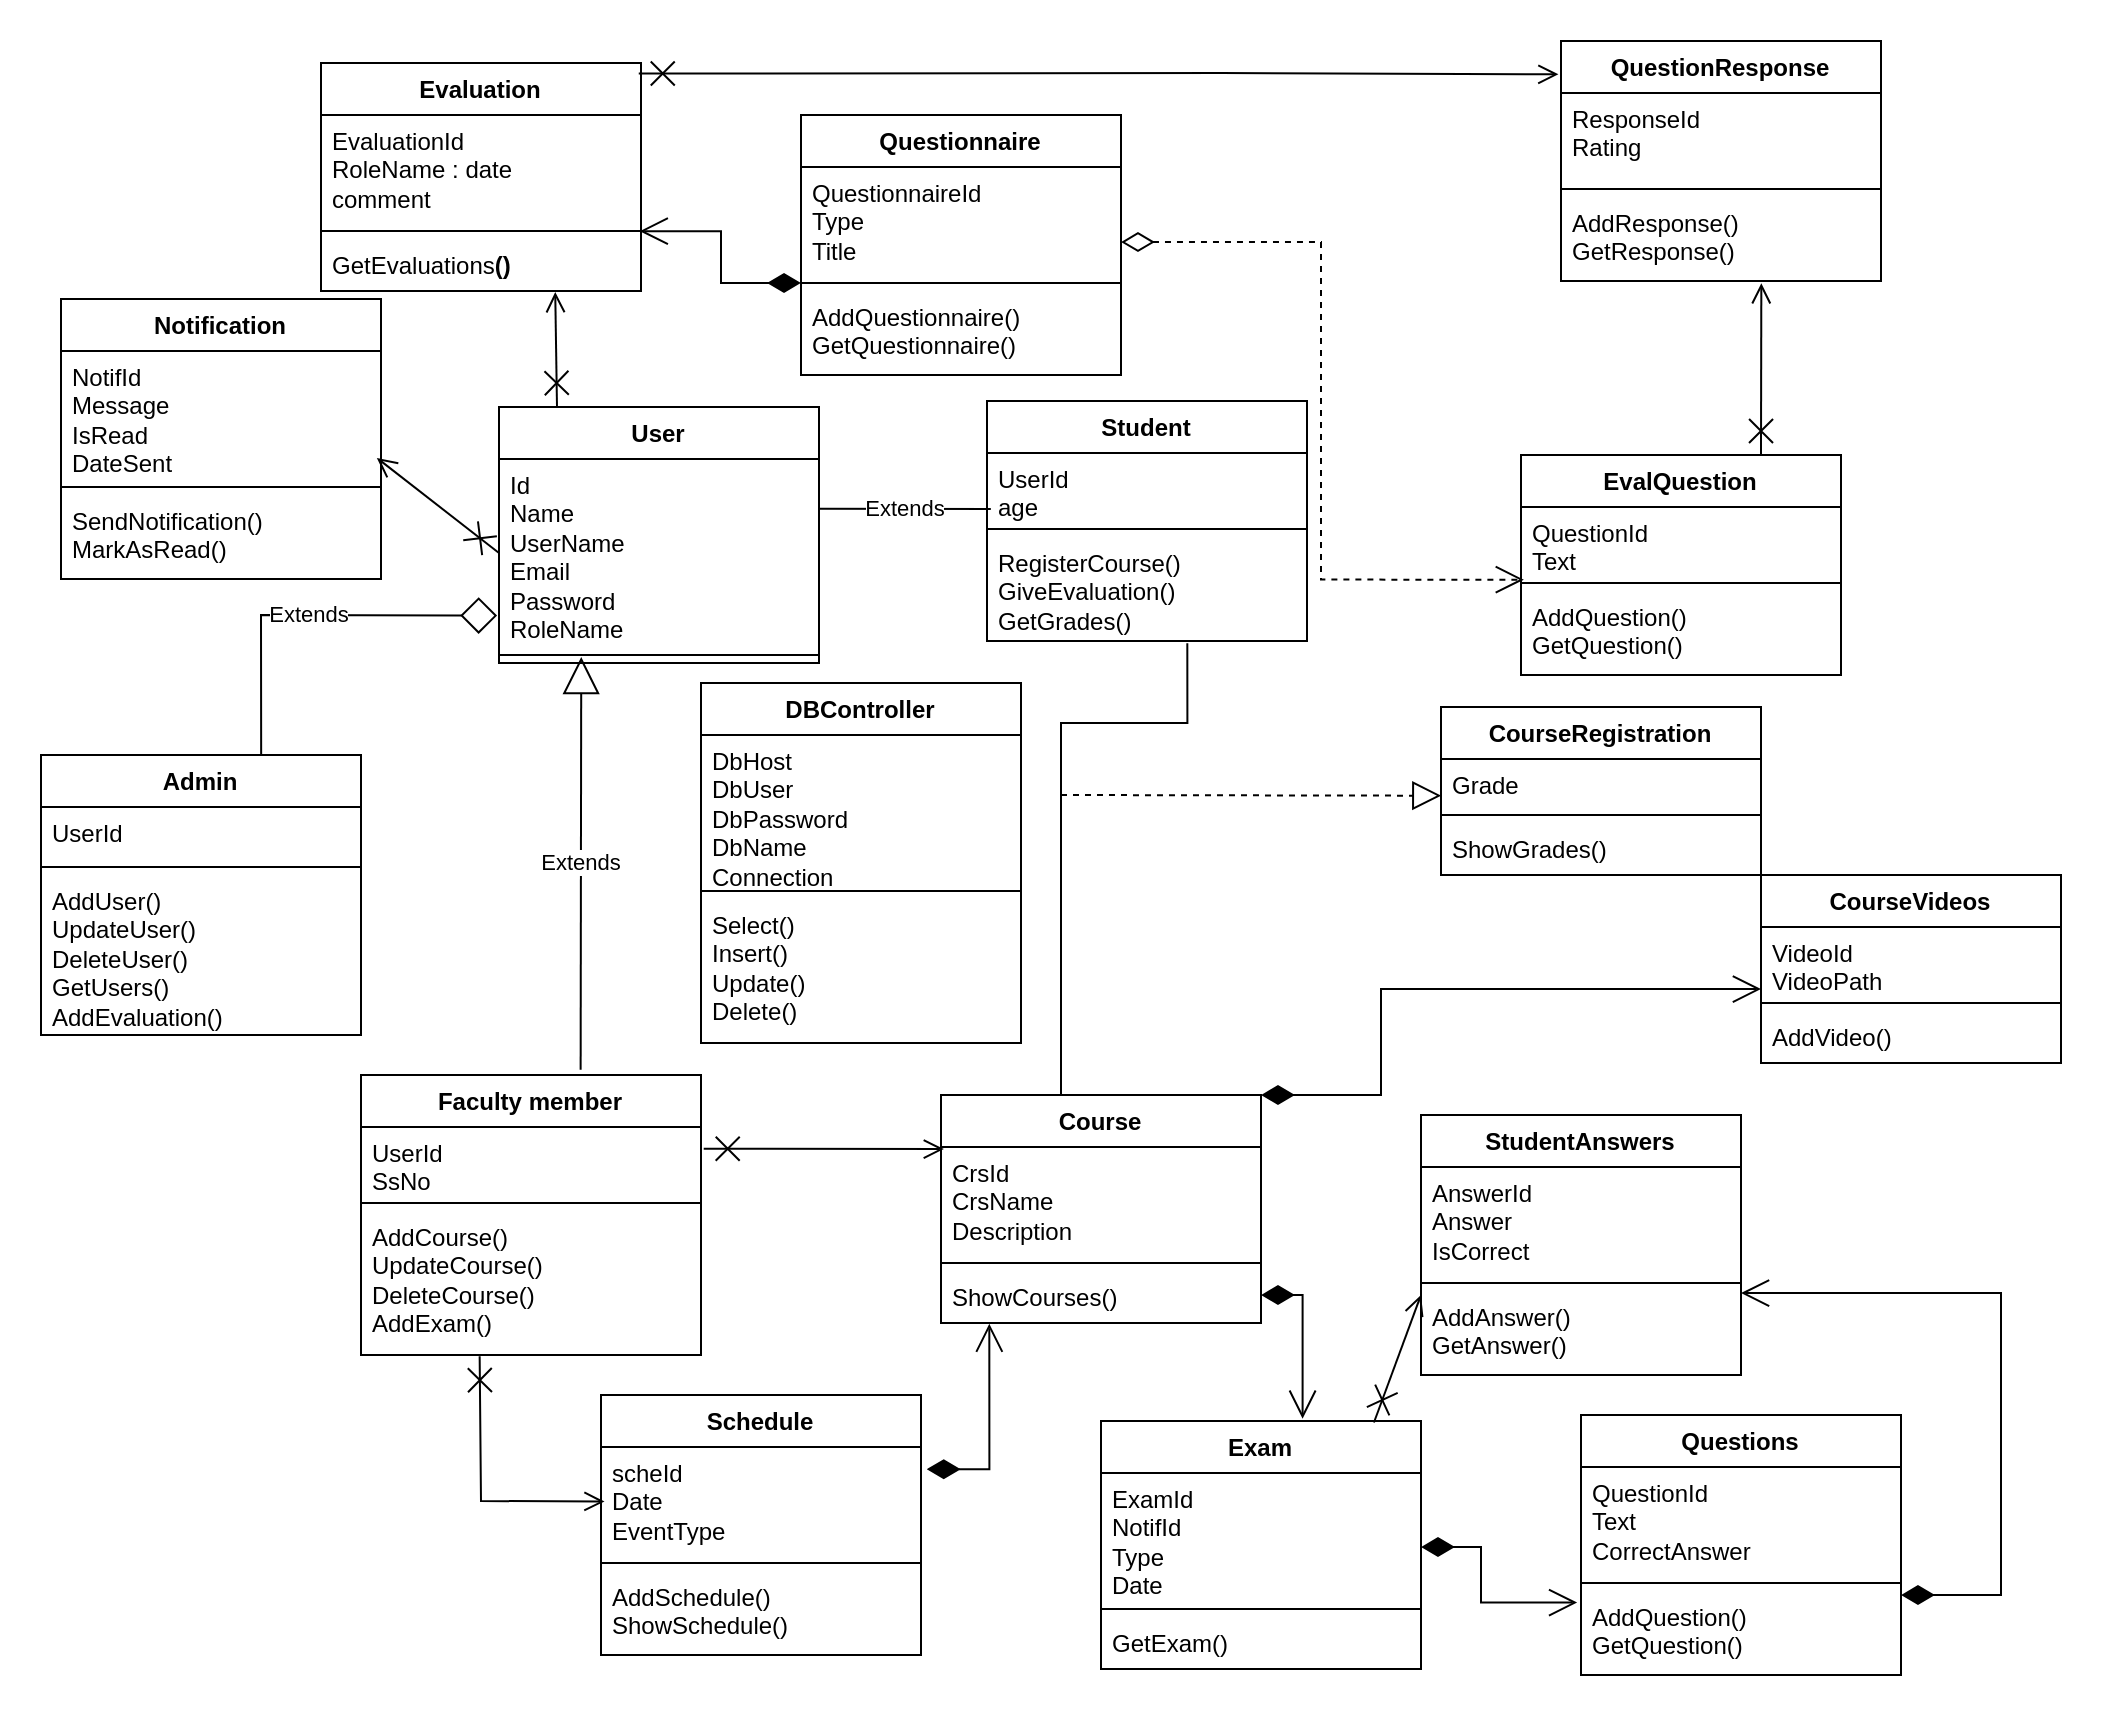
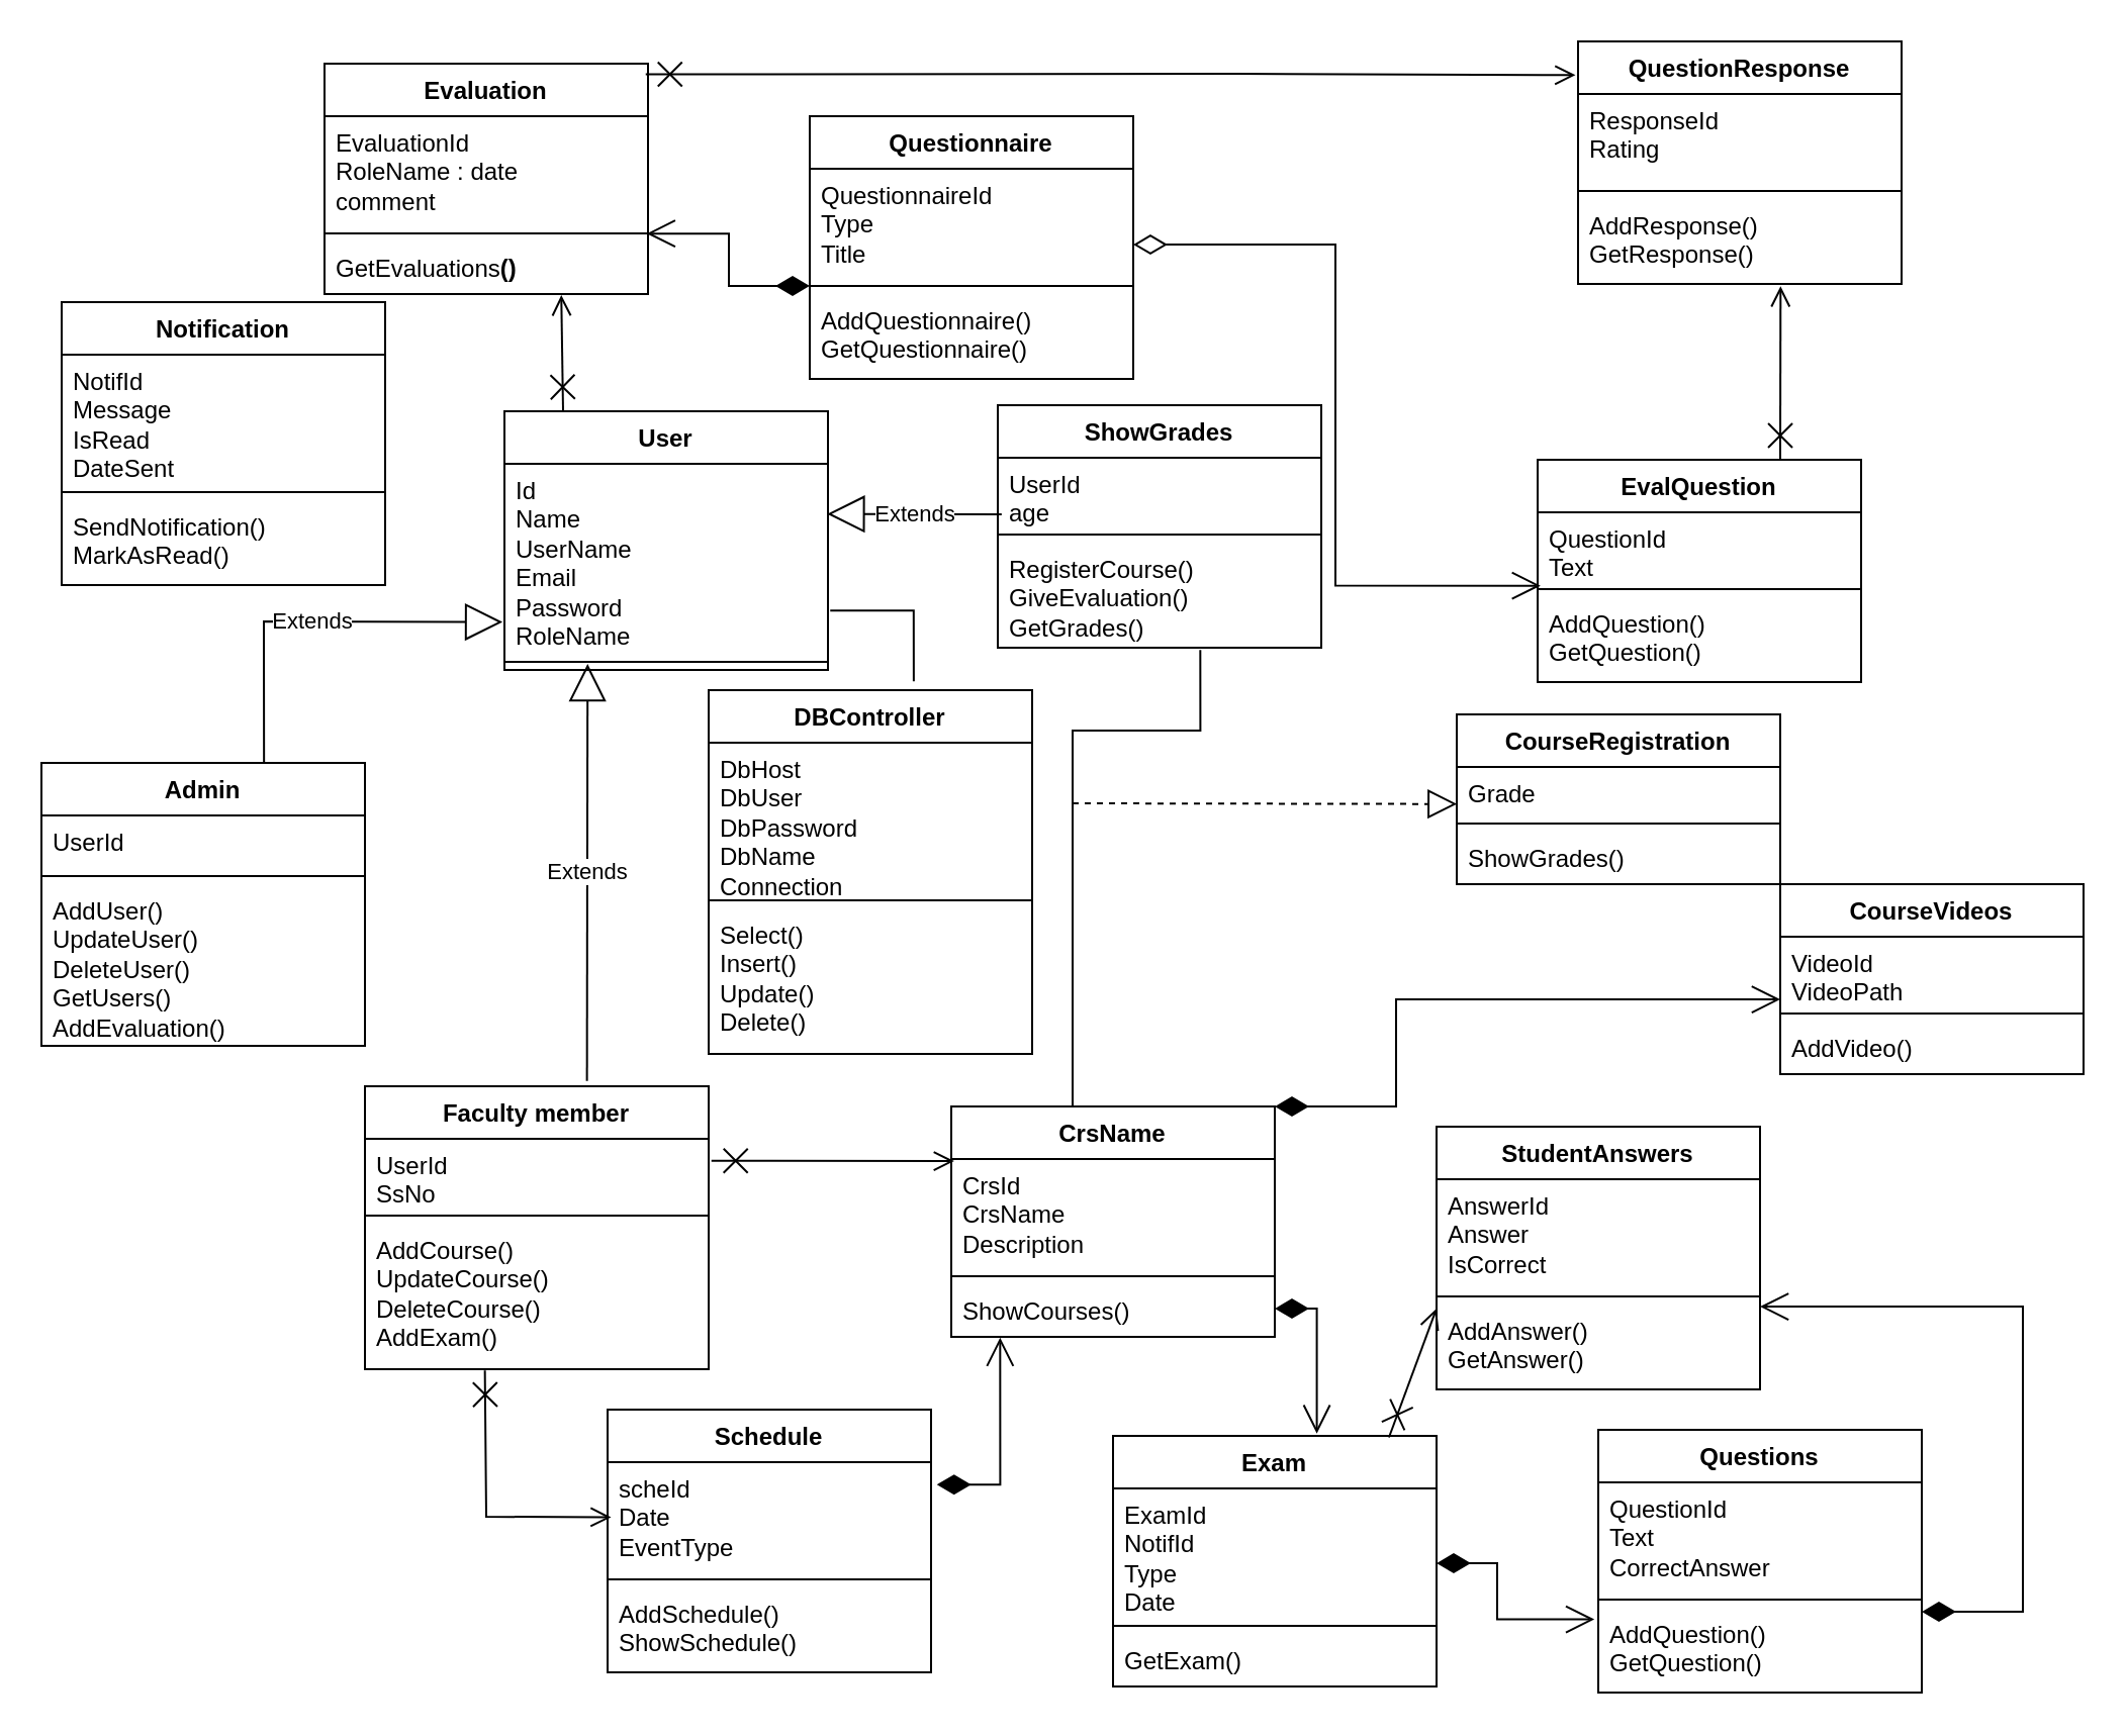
- <mxCell id="72" value="" style="endArrow=open;html=1;endSize=12;startArrow=diamondThin;startSize=14;startFill=0;edgeStyle=orthogonalEdgeStyle;rounded=0;entryX=0.009;entryY=1.069;entryDx=0;entryDy=0;entryPerimeter=0;exitX=1;exitY=0.695;exitDx=0;exitDy=0;exitPerimeter=0;dashed=1;" parent="1" source="46" target="50" edge="1"><mxGeometry relative="1" as="geometry"><mxPoint x="580" y="103" as="sourcePoint" /><mxPoint x="640" y="104" as="targetPoint" /></mxGeometry></mxCell>
+ <mxCell id="72" value="" style="endArrow=open;html=1;endSize=12;startArrow=diamondThin;startSize=14;startFill=0;edgeStyle=orthogonalEdgeStyle;rounded=0;entryX=0.009;entryY=1.069;entryDx=0;entryDy=0;entryPerimeter=0;exitX=1;exitY=0.695;exitDx=0;exitDy=0;exitPerimeter=0;" parent="1" source="46" target="50" edge="1"><mxGeometry relative="1" as="geometry"><mxPoint x="580" y="103" as="sourcePoint" /><mxPoint x="640" y="104" as="targetPoint" /></mxGeometry></mxCell>
- <mxCell id="5" value="Student" style="swimlane;fontStyle=1;align=center;verticalAlign=top;childLayout=stackLayout;horizontal=1;startSize=26;horizontalStack=0;resizeParent=1;resizeParentMax=0;resizeLast=0;collapsible=1;marginBottom=0;whiteSpace=wrap;html=1;" parent="1" vertex="1"><mxGeometry x="493" y="200" width="160" height="120" as="geometry"><mxRectangle x="190" y="400" width="80" height="30" as="alternateBounds" /></mxGeometry></mxCell>
+ <mxCell id="5" value="ShowGrades" style="swimlane;fontStyle=1;align=center;verticalAlign=top;childLayout=stackLayout;horizontal=1;startSize=26;horizontalStack=0;resizeParent=1;resizeParentMax=0;resizeLast=0;collapsible=1;marginBottom=0;whiteSpace=wrap;html=1;" parent="1" vertex="1"><mxGeometry x="493" y="200" width="160" height="120" as="geometry"><mxRectangle x="190" y="400" width="80" height="30" as="alternateBounds" /></mxGeometry></mxCell>
- <mxCell id="61" value="" style="endArrow=open;startArrow=cross;endFill=0;startFill=0;endSize=8;startSize=10;html=1;rounded=0;entryX=0.987;entryY=0.835;entryDx=0;entryDy=0;entryPerimeter=0;exitX=0;exitY=0.5;exitDx=0;exitDy=0;" parent="1" source="3" target="38" edge="1"><mxGeometry width="160" relative="1" as="geometry"><mxPoint x="-50" y="397" as="sourcePoint" /><mxPoint x="110" y="397" as="targetPoint" /></mxGeometry></mxCell>
- <mxCell id="80" value="Extends" style="endArrow=none;endSize=16;endFill=0;html=1;rounded=0;entryX=0.998;entryY=0.264;entryDx=0;entryDy=0;entryPerimeter=0;exitX=0.012;exitY=0.825;exitDx=0;exitDy=0;exitPerimeter=0;" edge="1" parent="1" source="6" target="3"><mxGeometry width="160" relative="1" as="geometry"><mxPoint x="410" y="357" as="sourcePoint" /><mxPoint x="570" y="357" as="targetPoint" /></mxGeometry></mxCell>
+ <mxCell id="80" value="Extends" style="endArrow=block;endSize=16;endFill=0;html=1;rounded=0;entryX=0.998;entryY=0.264;entryDx=0;entryDy=0;entryPerimeter=0;exitX=0.012;exitY=0.825;exitDx=0;exitDy=0;exitPerimeter=0;" edge="1" parent="1" source="6" target="3"><mxGeometry width="160" relative="1" as="geometry"><mxPoint x="410" y="357" as="sourcePoint" /><mxPoint x="570" y="357" as="targetPoint" /></mxGeometry></mxCell>
+ <mxCell id="86" value="" style="endArrow=none;html=1;edgeStyle=orthogonalEdgeStyle;rounded=0;exitX=1.007;exitY=0.772;exitDx=0;exitDy=0;exitPerimeter=0;entryX=0.634;entryY=-0.024;entryDx=0;entryDy=0;entryPerimeter=0;" edge="1" parent="1" source="3" target="82"><mxGeometry relative="1" as="geometry"><mxPoint x="410" y="337" as="sourcePoint" /><mxPoint x="570" y="337" as="targetPoint" /></mxGeometry></mxCell>
- <mxCell id="79" value="Extends" style="endArrow=diamond;endSize=16;endFill=0;html=1;rounded=0;entryX=-0.006;entryY=0.833;entryDx=0;entryDy=0;entryPerimeter=0;exitX=0.688;exitY=0;exitDx=0;exitDy=0;exitPerimeter=0;" edge="1" parent="1" source="57" target="3"><mxGeometry width="160" relative="1" as="geometry"><mxPoint x="80" y="307" as="sourcePoint" /><mxPoint x="240" y="307" as="targetPoint" /><Array as="points"><mxPoint x="130" y="307" /></Array></mxGeometry></mxCell>
+ <mxCell id="79" value="Extends" style="endArrow=block;endSize=16;endFill=0;html=1;rounded=0;entryX=-0.006;entryY=0.833;entryDx=0;entryDy=0;entryPerimeter=0;exitX=0.688;exitY=0;exitDx=0;exitDy=0;exitPerimeter=0;" edge="1" parent="1" source="57" target="3"><mxGeometry width="160" relative="1" as="geometry"><mxPoint x="80" y="307" as="sourcePoint" /><mxPoint x="240" y="307" as="targetPoint" /><Array as="points"><mxPoint x="130" y="307" /></Array></mxGeometry></mxCell>
- <mxCell id="13" value="Course" style="swimlane;fontStyle=1;align=center;verticalAlign=top;childLayout=stackLayout;horizontal=1;startSize=26;horizontalStack=0;resizeParent=1;resizeParentMax=0;resizeLast=0;collapsible=1;marginBottom=0;whiteSpace=wrap;html=1;" parent="1" vertex="1"><mxGeometry x="470" y="547" width="160" height="114" as="geometry" /></mxCell>
+ <mxCell id="13" value="CrsName" style="swimlane;fontStyle=1;align=center;verticalAlign=top;childLayout=stackLayout;horizontal=1;startSize=26;horizontalStack=0;resizeParent=1;resizeParentMax=0;resizeLast=0;collapsible=1;marginBottom=0;whiteSpace=wrap;html=1;" parent="1" vertex="1"><mxGeometry x="470" y="547" width="160" height="114" as="geometry" /></mxCell>
